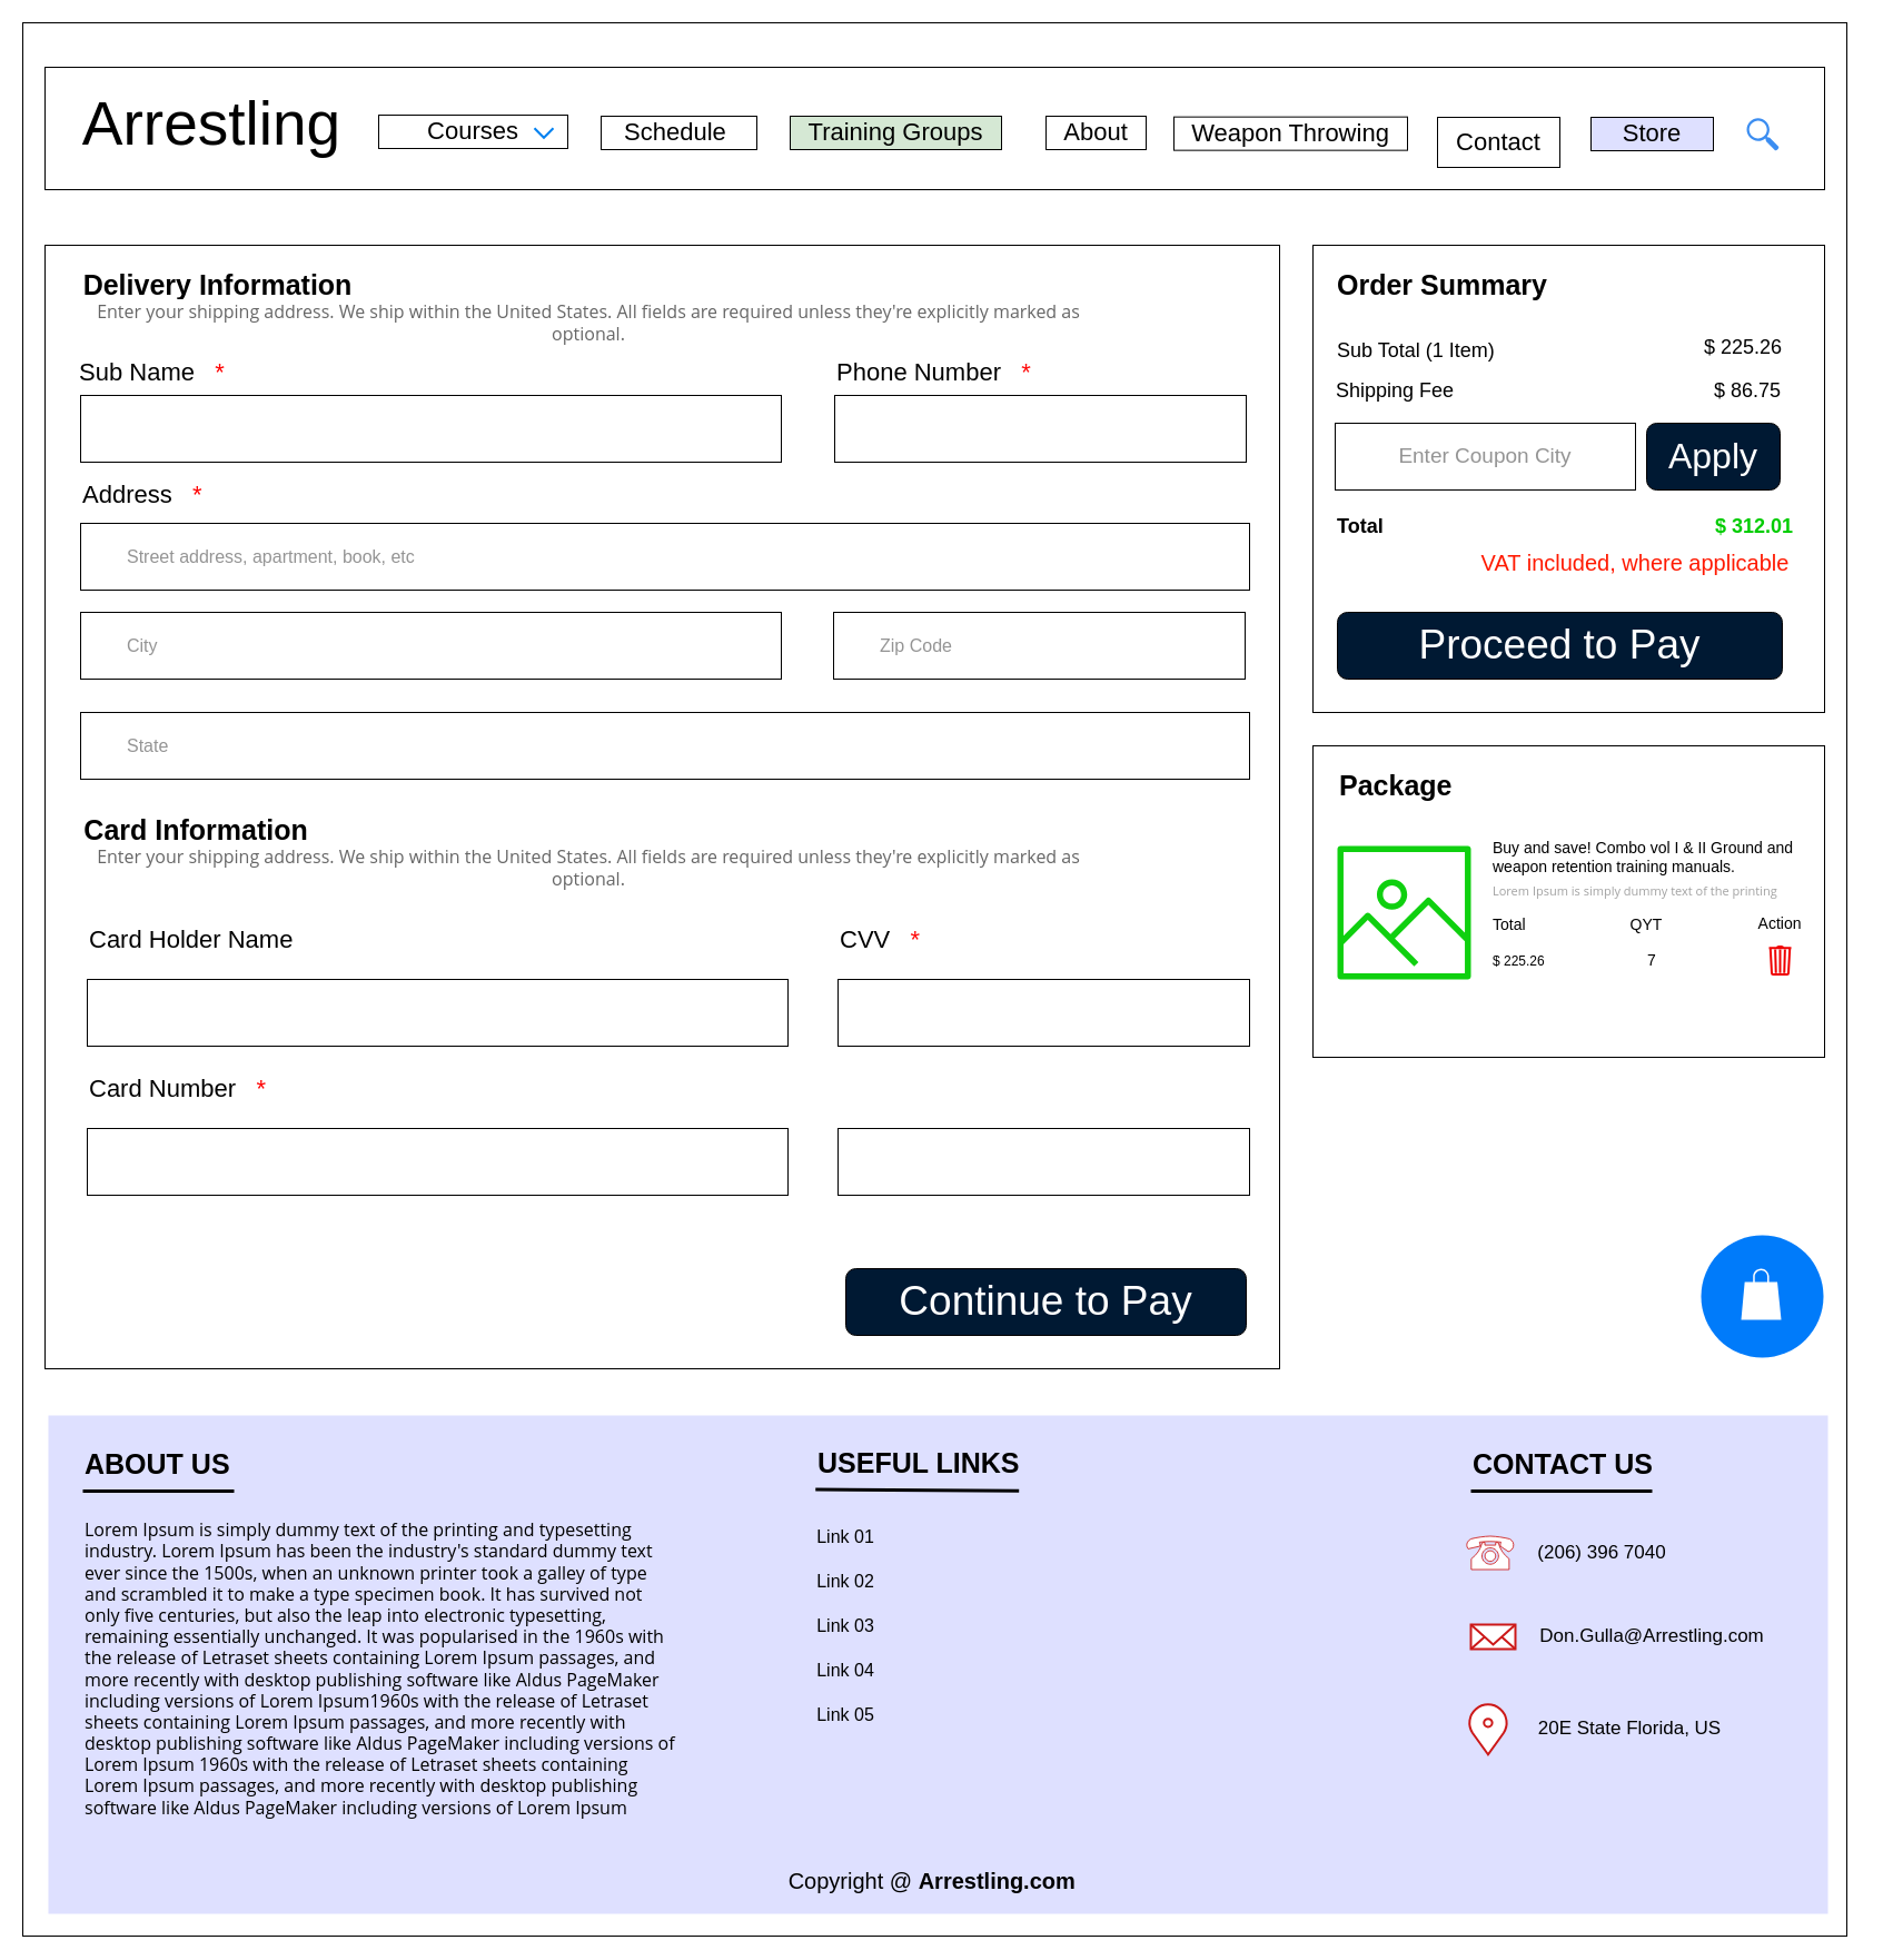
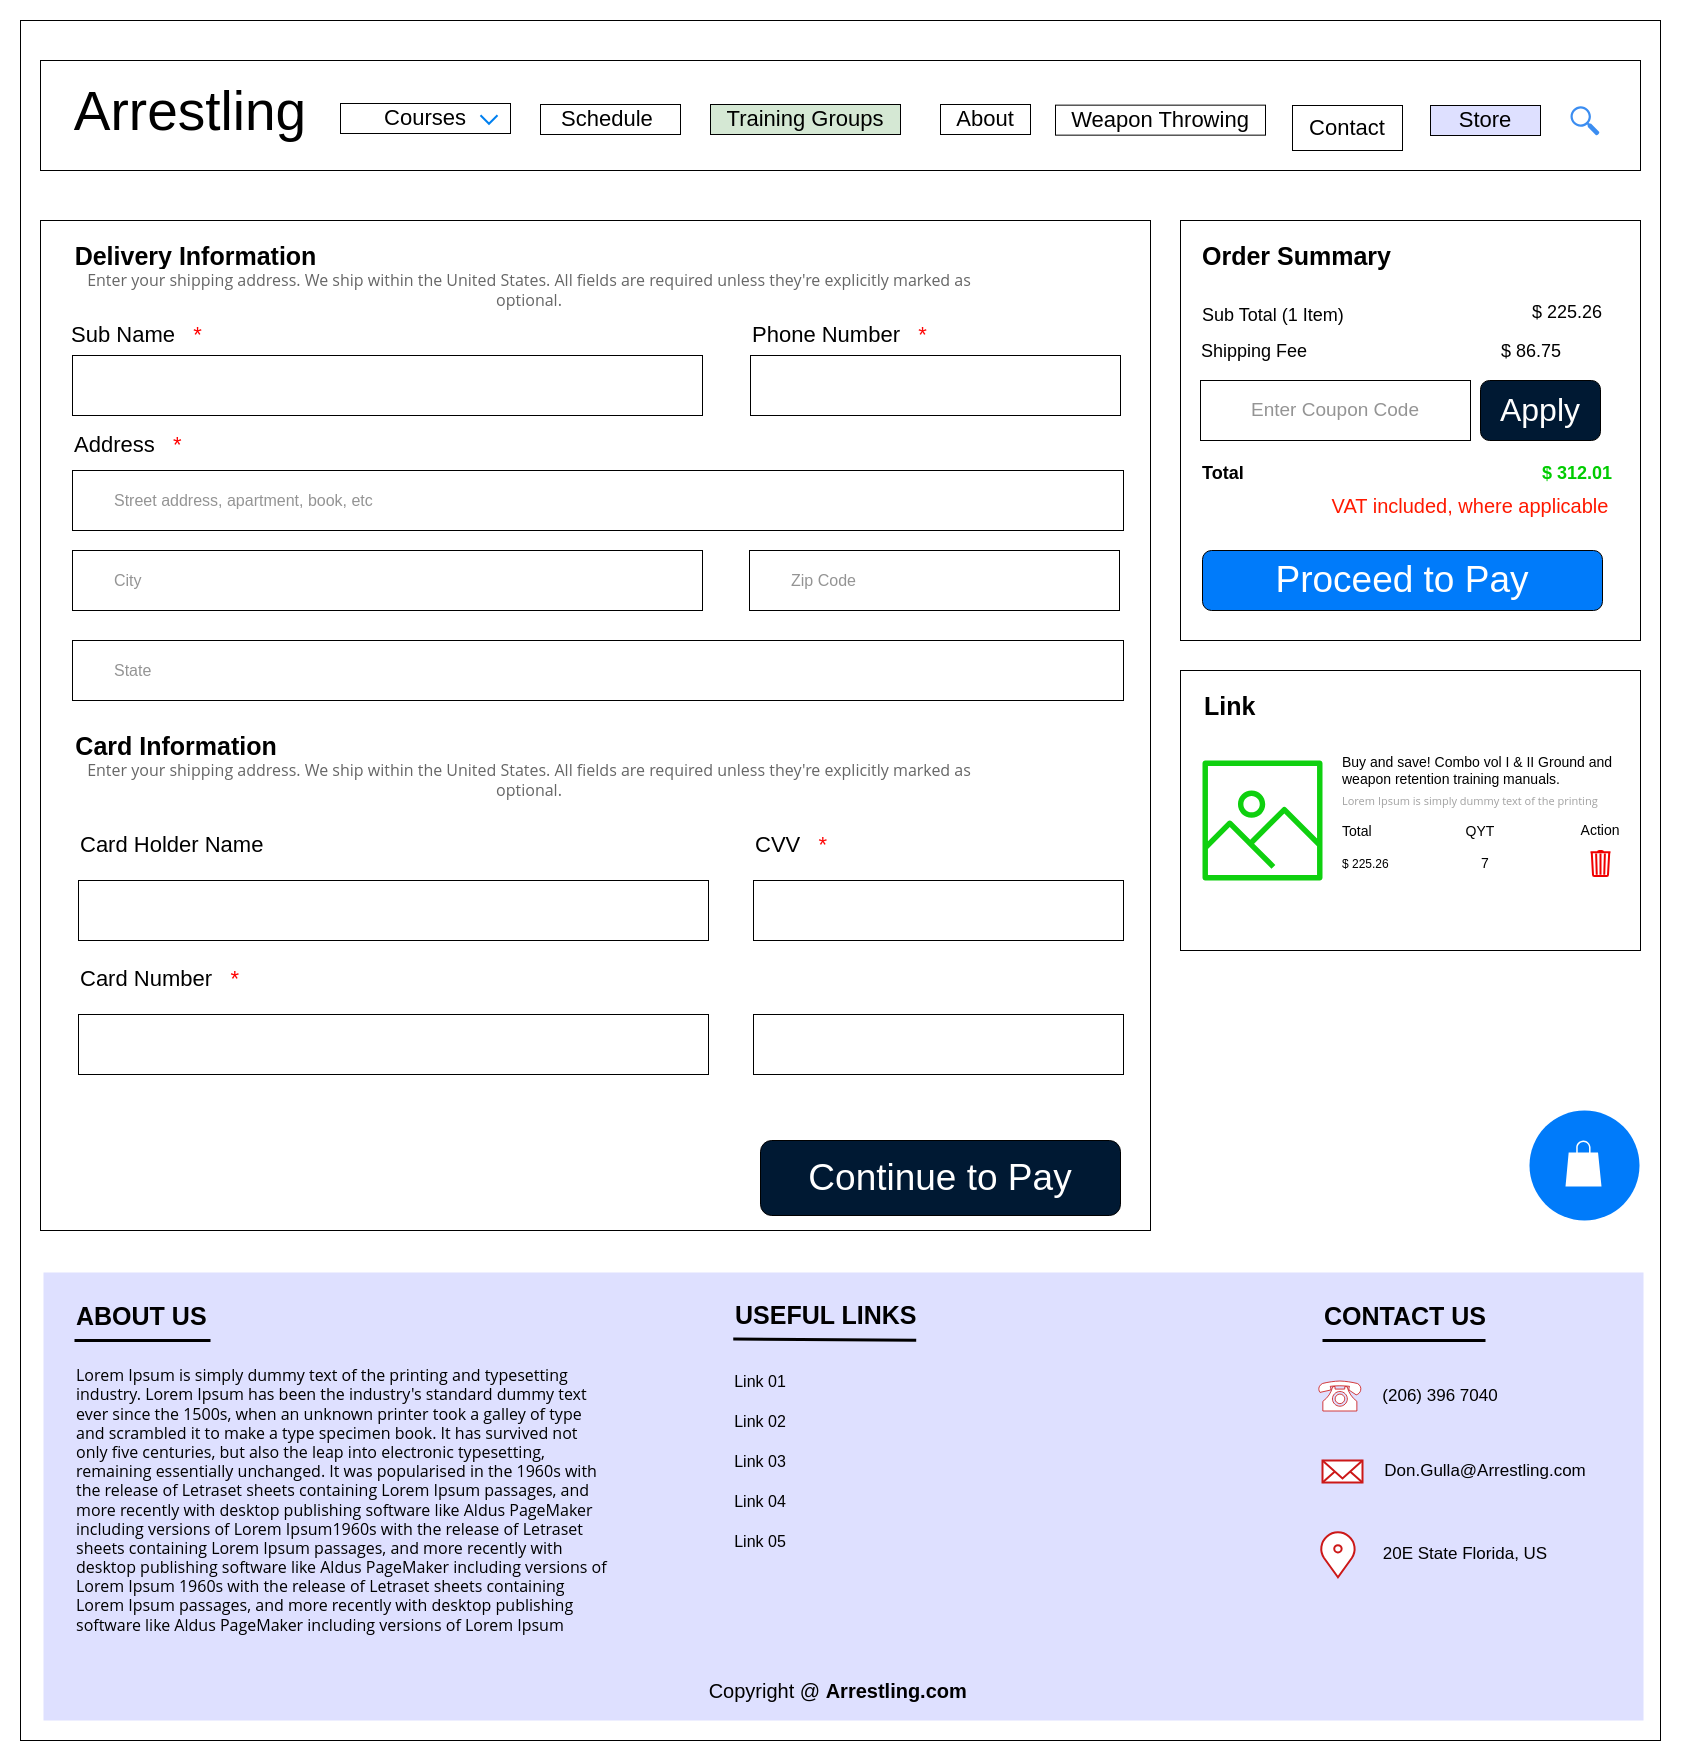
- <mxCell id="41" value="&lt;span style=&quot;font-size: 18px&quot;&gt;$ 86.75&lt;/span&gt;" style="text;html=1;strokeColor=none;fillColor=none;align=left;verticalAlign=middle;whiteSpace=wrap;rounded=0;fontSize=14;" vertex="1" parent="1"><mxGeometry x="1539" y="338" width="100" height="25" as="geometry" /></mxCell>
+ <mxCell id="41" value="&lt;span style=&quot;font-size: 18px&quot;&gt;$ 86.75&lt;/span&gt;" style="text;html=1;strokeColor=none;fillColor=none;align=left;verticalAlign=middle;whiteSpace=wrap;rounded=0;fontSize=14;" vertex="1" parent="1"><mxGeometry x="1499" y="338" width="100" height="25" as="geometry" /></mxCell>
- <mxCell id="42" value="&lt;font style=&quot;font-size: 19px&quot; color=&quot;#949494&quot;&gt;Enter Coupon City&lt;/font&gt;" style="rounded=0;whiteSpace=wrap;html=1;strokeColor=#000000;fillColor=#FFFFFF;fontSize=14;" vertex="1" parent="1"><mxGeometry x="1200" y="380" width="270" height="60" as="geometry" /></mxCell>
+ <mxCell id="42" value="&lt;font style=&quot;font-size: 19px&quot; color=&quot;#949494&quot;&gt;Enter Coupon Code&lt;/font&gt;" style="rounded=0;whiteSpace=wrap;html=1;strokeColor=#000000;fillColor=#FFFFFF;fontSize=14;" vertex="1" parent="1"><mxGeometry x="1200" y="380" width="270" height="60" as="geometry" /></mxCell>
- <mxCell id="44" value="&lt;font color=&quot;#ffffff&quot; style=&quot;font-size: 37px&quot;&gt;Proceed to Pay&lt;/font&gt;" style="rounded=1;whiteSpace=wrap;html=1;strokeColor=#000000;fontSize=14;fillColor=#001933;" vertex="1" parent="1"><mxGeometry x="1202" y="550" width="400" height="60" as="geometry" /></mxCell>
+ <mxCell id="44" value="&lt;font color=&quot;#ffffff&quot; style=&quot;font-size: 37px&quot;&gt;Proceed to Pay&lt;/font&gt;" style="rounded=1;whiteSpace=wrap;html=1;strokeColor=#000000;fontSize=14;fillColor=#007bfa;" vertex="1" parent="1"><mxGeometry x="1202" y="550" width="400" height="60" as="geometry" /></mxCell>
- <mxCell id="52" value="&lt;span style=&quot;font-size: 25px&quot;&gt;&lt;b&gt;Package&amp;nbsp;&lt;/b&gt;&lt;/span&gt;" style="text;html=1;strokeColor=none;fillColor=none;align=left;verticalAlign=middle;whiteSpace=wrap;rounded=0;fontSize=14;" vertex="1" parent="1"><mxGeometry x="1202" y="680" width="120" height="50" as="geometry" /></mxCell>
+ <mxCell id="52" value="&lt;span style=&quot;font-size: 25px&quot;&gt;&lt;b&gt;Link&amp;nbsp;&lt;/b&gt;&lt;/span&gt;" style="text;html=1;strokeColor=none;fillColor=none;align=left;verticalAlign=middle;whiteSpace=wrap;rounded=0;fontSize=14;" vertex="1" parent="1"><mxGeometry x="1202" y="680" width="120" height="50" as="geometry" /></mxCell>
- <mxCell id="36" value="&lt;font color=&quot;#ffffff&quot;&gt;&lt;span style=&quot;font-size: 37px&quot;&gt;Continue to Pay&lt;/span&gt;&lt;/font&gt;" style="rounded=1;whiteSpace=wrap;html=1;strokeColor=#000000;fontSize=14;fillColor=#001933;" vertex="1" parent="1"><mxGeometry x="760" y="1140" width="360" height="60" as="geometry" /></mxCell>
+ <mxCell id="36" value="&lt;font color=&quot;#ffffff&quot;&gt;&lt;span style=&quot;font-size: 37px&quot;&gt;Continue to Pay&lt;/span&gt;&lt;/font&gt;" style="rounded=1;whiteSpace=wrap;html=1;strokeColor=#000000;fontSize=14;fillColor=#001933;" vertex="1" parent="1"><mxGeometry x="760" y="1140" width="360" height="75" as="geometry" /></mxCell>
